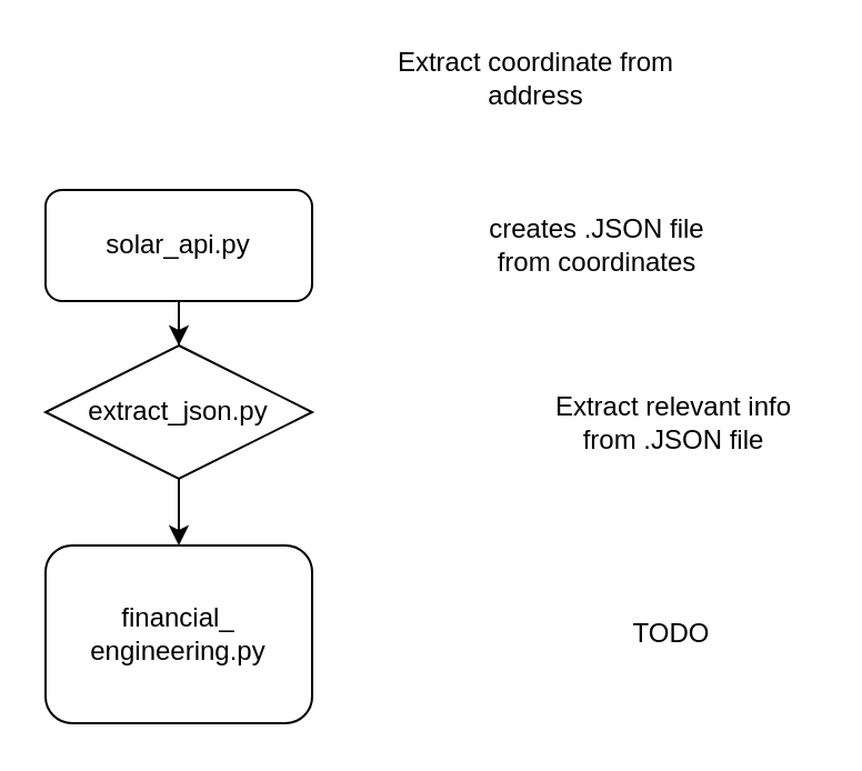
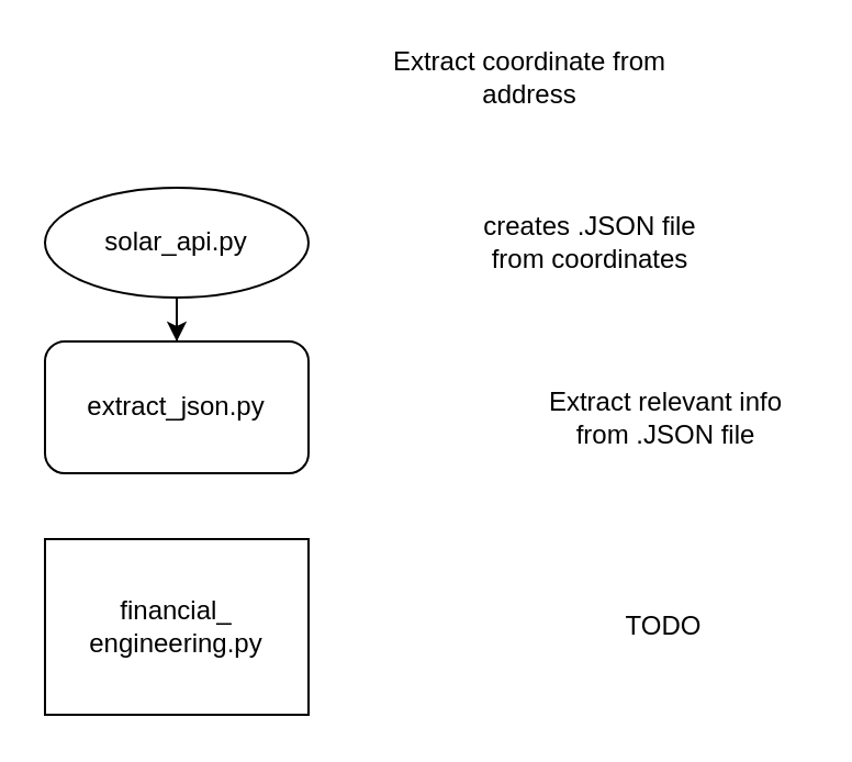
- <mxCell id="3" value="solar_api.py" style="rounded=1;whiteSpace=wrap;html=1;" vertex="1" parent="1"><mxGeometry x="20" y="85" width="120" height="50" as="geometry" /></mxCell>
+ <mxCell id="3" value="solar_api.py" style="ellipse;whiteSpace=wrap;html=1;" vertex="1" parent="1"><mxGeometry x="20" y="85" width="120" height="50" as="geometry" /></mxCell>
- <mxCell id="5" value="extract_json.py" style="rhombus;whiteSpace=wrap;html=1;" vertex="1" parent="1"><mxGeometry x="20" y="155" width="120" height="60" as="geometry" /></mxCell>
+ <mxCell id="5" value="extract_json.py" style="rounded=1;whiteSpace=wrap;html=1;" vertex="1" parent="1"><mxGeometry x="20" y="155" width="120" height="60" as="geometry" /></mxCell>
- <mxCell id="4" style="edgeStyle=orthogonalEdgeStyle;rounded=0;orthogonalLoop=1;jettySize=auto;html=1;" edge="1" parent="1" source="5" target="6"><mxGeometry relative="1" as="geometry"><mxPoint x="80" y="265" as="targetPoint" /></mxGeometry></mxCell>
- <mxCell id="6" value="financial_&lt;br&gt;engineering.py" style="rounded=1;whiteSpace=wrap;html=1;" vertex="1" parent="1"><mxGeometry x="20" y="245" width="120" height="80" as="geometry" /></mxCell>
+ <mxCell id="6" value="financial_&lt;br&gt;engineering.py" style="whiteSpace=wrap;html=1;rounded=0;" vertex="1" parent="1"><mxGeometry x="20" y="245" width="120" height="80" as="geometry" /></mxCell>
